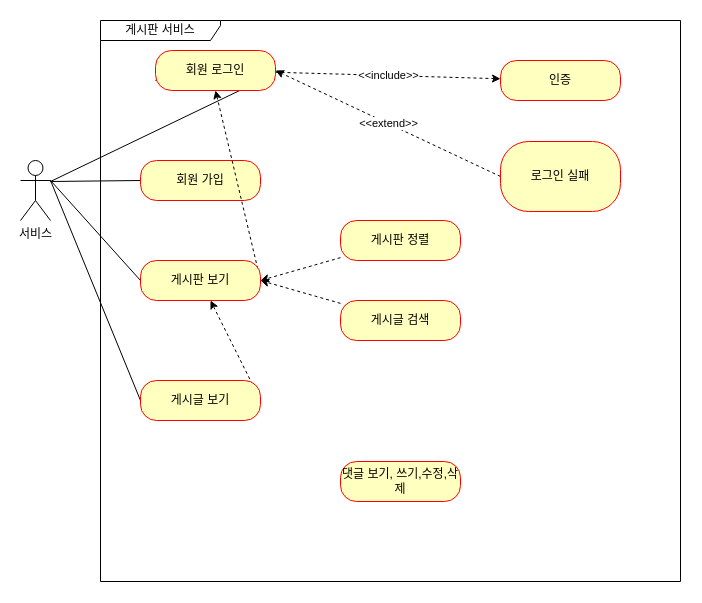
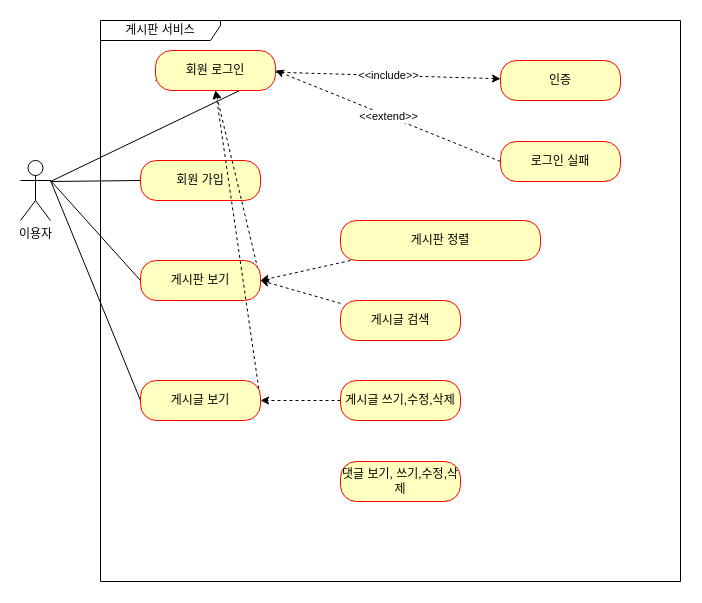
- <mxCell id="17" value="로그인 실패" style="rounded=1;whiteSpace=wrap;html=1;arcSize=40;fontColor=#000000;fillColor=#ffffc0;strokeColor=#ff0000;" vertex="1" parent="1"><mxGeometry x="500" y="141" width="120" height="70" as="geometry" /></mxCell>
+ <mxCell id="17" value="로그인 실패" style="rounded=1;whiteSpace=wrap;html=1;arcSize=40;fontColor=#000000;fillColor=#ffffc0;strokeColor=#ff0000;" vertex="1" parent="1"><mxGeometry x="500" y="141" width="120" height="40" as="geometry" /></mxCell>
- <mxCell id="2" value="서비스" style="shape=umlActor;verticalLabelPosition=bottom;verticalAlign=top;html=1;" vertex="1" parent="1"><mxGeometry x="20" y="160" width="30" height="60" as="geometry" /></mxCell>
+ <mxCell id="2" value="이용자" style="shape=umlActor;verticalLabelPosition=bottom;verticalAlign=top;html=1;" vertex="1" parent="1"><mxGeometry x="20" y="160" width="30" height="60" as="geometry" /></mxCell>
- <mxCell id="19" value="게시판 정렬" style="rounded=1;whiteSpace=wrap;html=1;arcSize=40;fontColor=#000000;fillColor=#ffffc0;strokeColor=#ff0000;" vertex="1" parent="1"><mxGeometry x="340" y="220" width="120" height="40" as="geometry" /></mxCell>
+ <mxCell id="19" value="게시판 정렬" style="rounded=1;whiteSpace=wrap;html=1;arcSize=40;fontColor=#000000;fillColor=#ffffc0;strokeColor=#ff0000;" vertex="1" parent="1"><mxGeometry x="340" y="220" width="200" height="40" as="geometry" /></mxCell>
- <mxCell id="10" style="edgeStyle=none;rounded=0;orthogonalLoop=1;jettySize=auto;html=1;dashed=1;endArrow=classic;endFill=1;exitX=1;exitY=0.5;exitDx=0;exitDy=0;" edge="1" parent="1" source="11" target="8"><mxGeometry relative="1" as="geometry" /></mxCell>
+ <mxCell id="10" style="edgeStyle=none;rounded=0;orthogonalLoop=1;jettySize=auto;html=1;entryX=0.5;entryY=1;entryDx=0;entryDy=0;dashed=1;endArrow=classic;endFill=1;exitX=1;exitY=0.5;exitDx=0;exitDy=0;" edge="1" parent="1" source="11" target="14"><mxGeometry relative="1" as="geometry" /></mxCell>
+ <mxCell id="22" style="edgeStyle=none;rounded=0;orthogonalLoop=1;jettySize=auto;html=1;dashed=1;endArrow=classic;endFill=1;" edge="1" parent="1" source="23" target="11"><mxGeometry relative="1" as="geometry" /></mxCell>
+ <mxCell id="23" value="게시글 쓰기,수정,삭제" style="rounded=1;whiteSpace=wrap;html=1;arcSize=40;fontColor=#000000;fillColor=#ffffc0;strokeColor=#ff0000;" vertex="1" parent="1"><mxGeometry x="340" y="380" width="120" height="40" as="geometry" /></mxCell>
